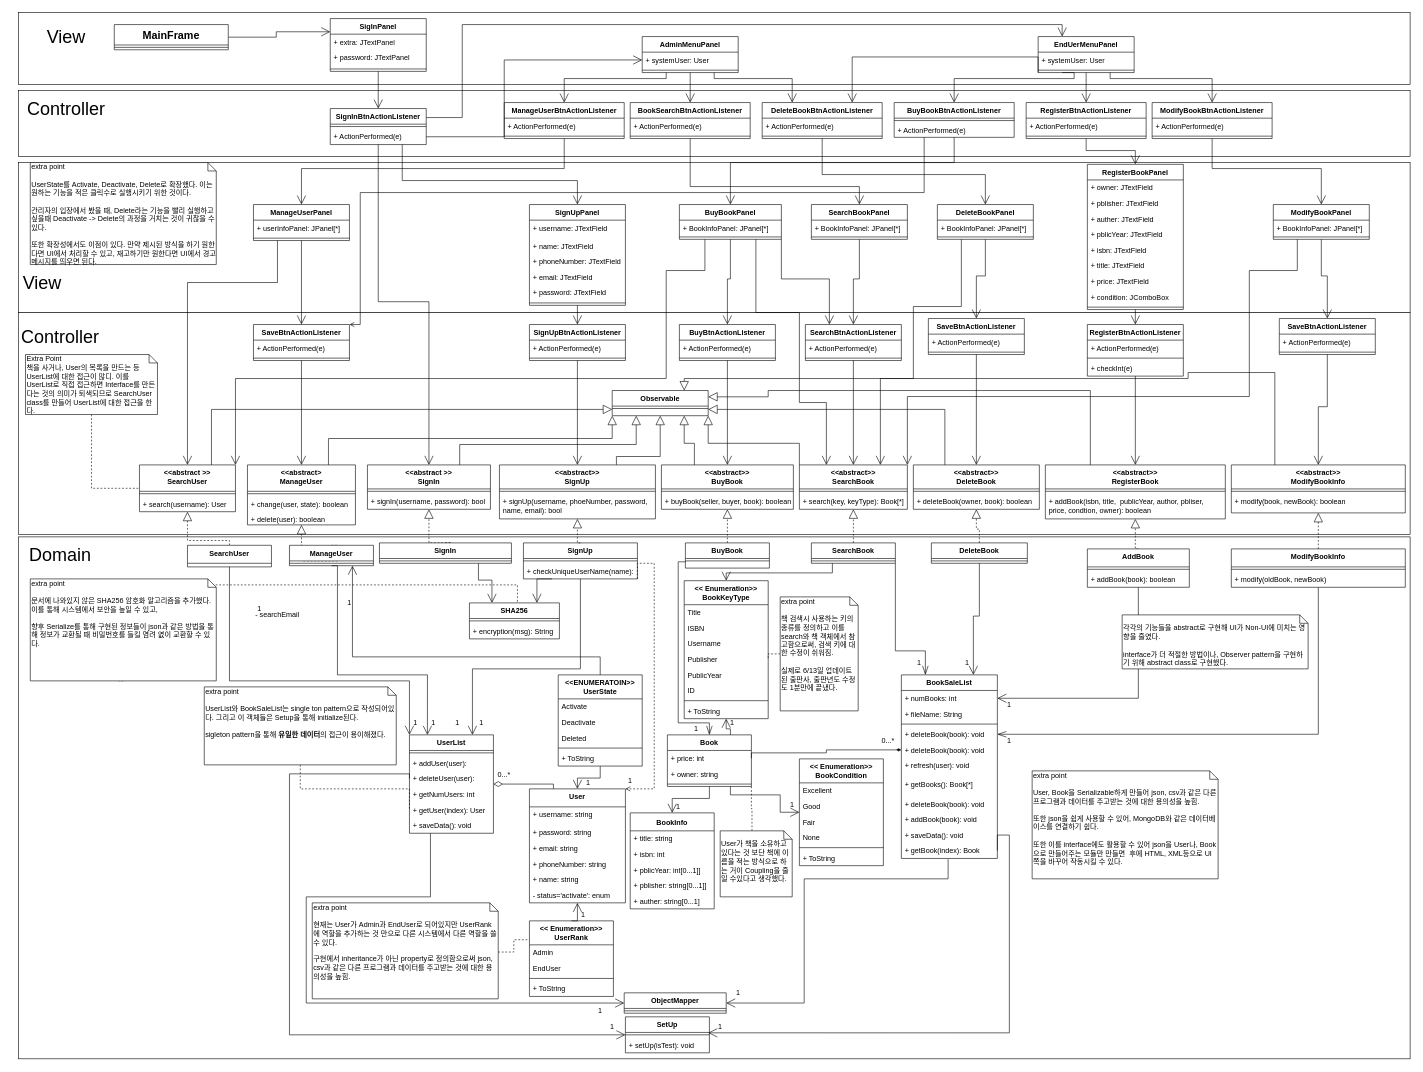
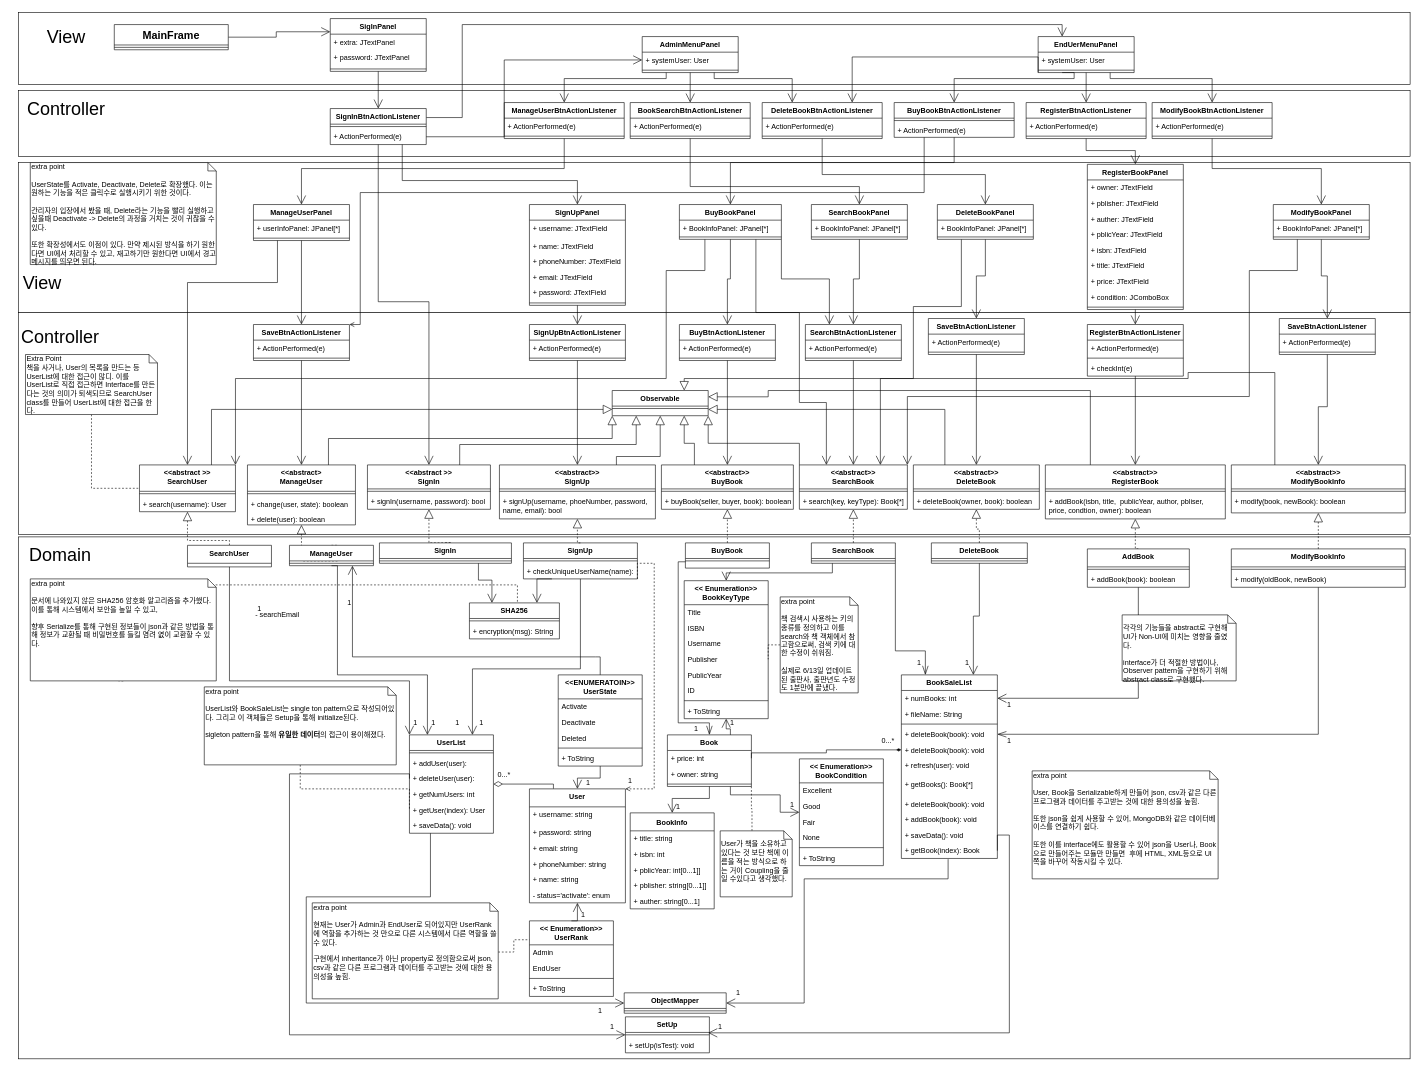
- <mxCell id="117" value="&lt;br&gt;각각의 기능들을 abstract로 구현해 UI가 Non-UI에 미치는 영향을 줄였다.&amp;nbsp;&lt;br&gt;&lt;br&gt;interface가 더 적절한 방법이나, Observer pattern을 구현하기 위해 abstract class로 구현했다." style="shape=note;whiteSpace=wrap;html=1;size=14;verticalAlign=top;align=left;spacingTop=-6;" parent="1" vertex="1"><mxGeometry x="1870" y="1024" width="310" height="90" as="geometry" /></mxCell>
+ <mxCell id="117" value="&lt;br&gt;각각의 기능들을 abstract로 구현해 UI가 Non-UI에 미치는 영향을 줄였다.&amp;nbsp;&lt;br&gt;&lt;br&gt;interface가 더 적절한 방법이나, Observer pattern을 구현하기 위해 abstract class로 구현했다." style="shape=note;whiteSpace=wrap;html=1;size=14;verticalAlign=top;align=left;spacingTop=-6;" parent="1" vertex="1"><mxGeometry x="1870" y="1024" width="190" height="110" as="geometry" /></mxCell>
- <mxCell id="106" value="extra point&lt;br&gt;&lt;br&gt;책 검색시 사용하는 키의 종류를 정의하고 이를 search와 책 객체에서 참고함으로써, 검색 키에 대한 수정이 쉬워짐. &lt;br&gt;&lt;br&gt;실제로 6/13일 업데이트된 출판사, 출판년도 수정도 1분만에 끝냈다." style="shape=note;whiteSpace=wrap;html=1;size=14;verticalAlign=top;align=left;spacingTop=-6;" parent="1" vertex="1"><mxGeometry x="1300" y="994" width="130" height="190" as="geometry" /></mxCell>
+ <mxCell id="106" value="extra point&lt;br&gt;&lt;br&gt;책 검색시 사용하는 키의 종류를 정의하고 이를 search와 책 객체에서 참고함으로써, 검색 키에 대한 수정이 쉬워짐. &lt;br&gt;&lt;br&gt;실제로 6/13일 업데이트된 출판사, 출판년도 수정도 1분만에 끝냈다." style="shape=note;whiteSpace=wrap;html=1;size=14;verticalAlign=top;align=left;spacingTop=-6;" parent="1" vertex="1"><mxGeometry x="1300" y="994" width="130" height="160" as="geometry" /></mxCell>
